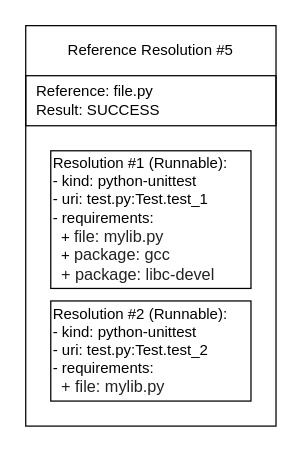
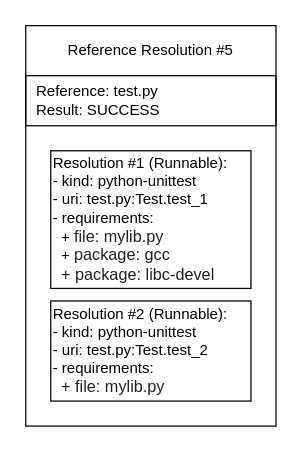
- <mxCell id="4" value="&amp;nbsp; Reference: file.py&lt;br&gt;&amp;nbsp; Result: SUCCESS" style="text;html=1;strokeColor=#000000;fillColor=none;align=left;verticalAlign=middle;whiteSpace=wrap;rounded=0;" vertex="1" parent="1"><mxGeometry x="20" y="60" width="200" height="40" as="geometry" /></mxCell>
+ <mxCell id="4" value="&amp;nbsp; Reference: test.py&lt;br&gt;&amp;nbsp; Result: SUCCESS" style="text;html=1;strokeColor=#000000;fillColor=none;align=left;verticalAlign=middle;whiteSpace=wrap;rounded=0;" vertex="1" parent="1"><mxGeometry x="20" y="60" width="200" height="40" as="geometry" /></mxCell>
